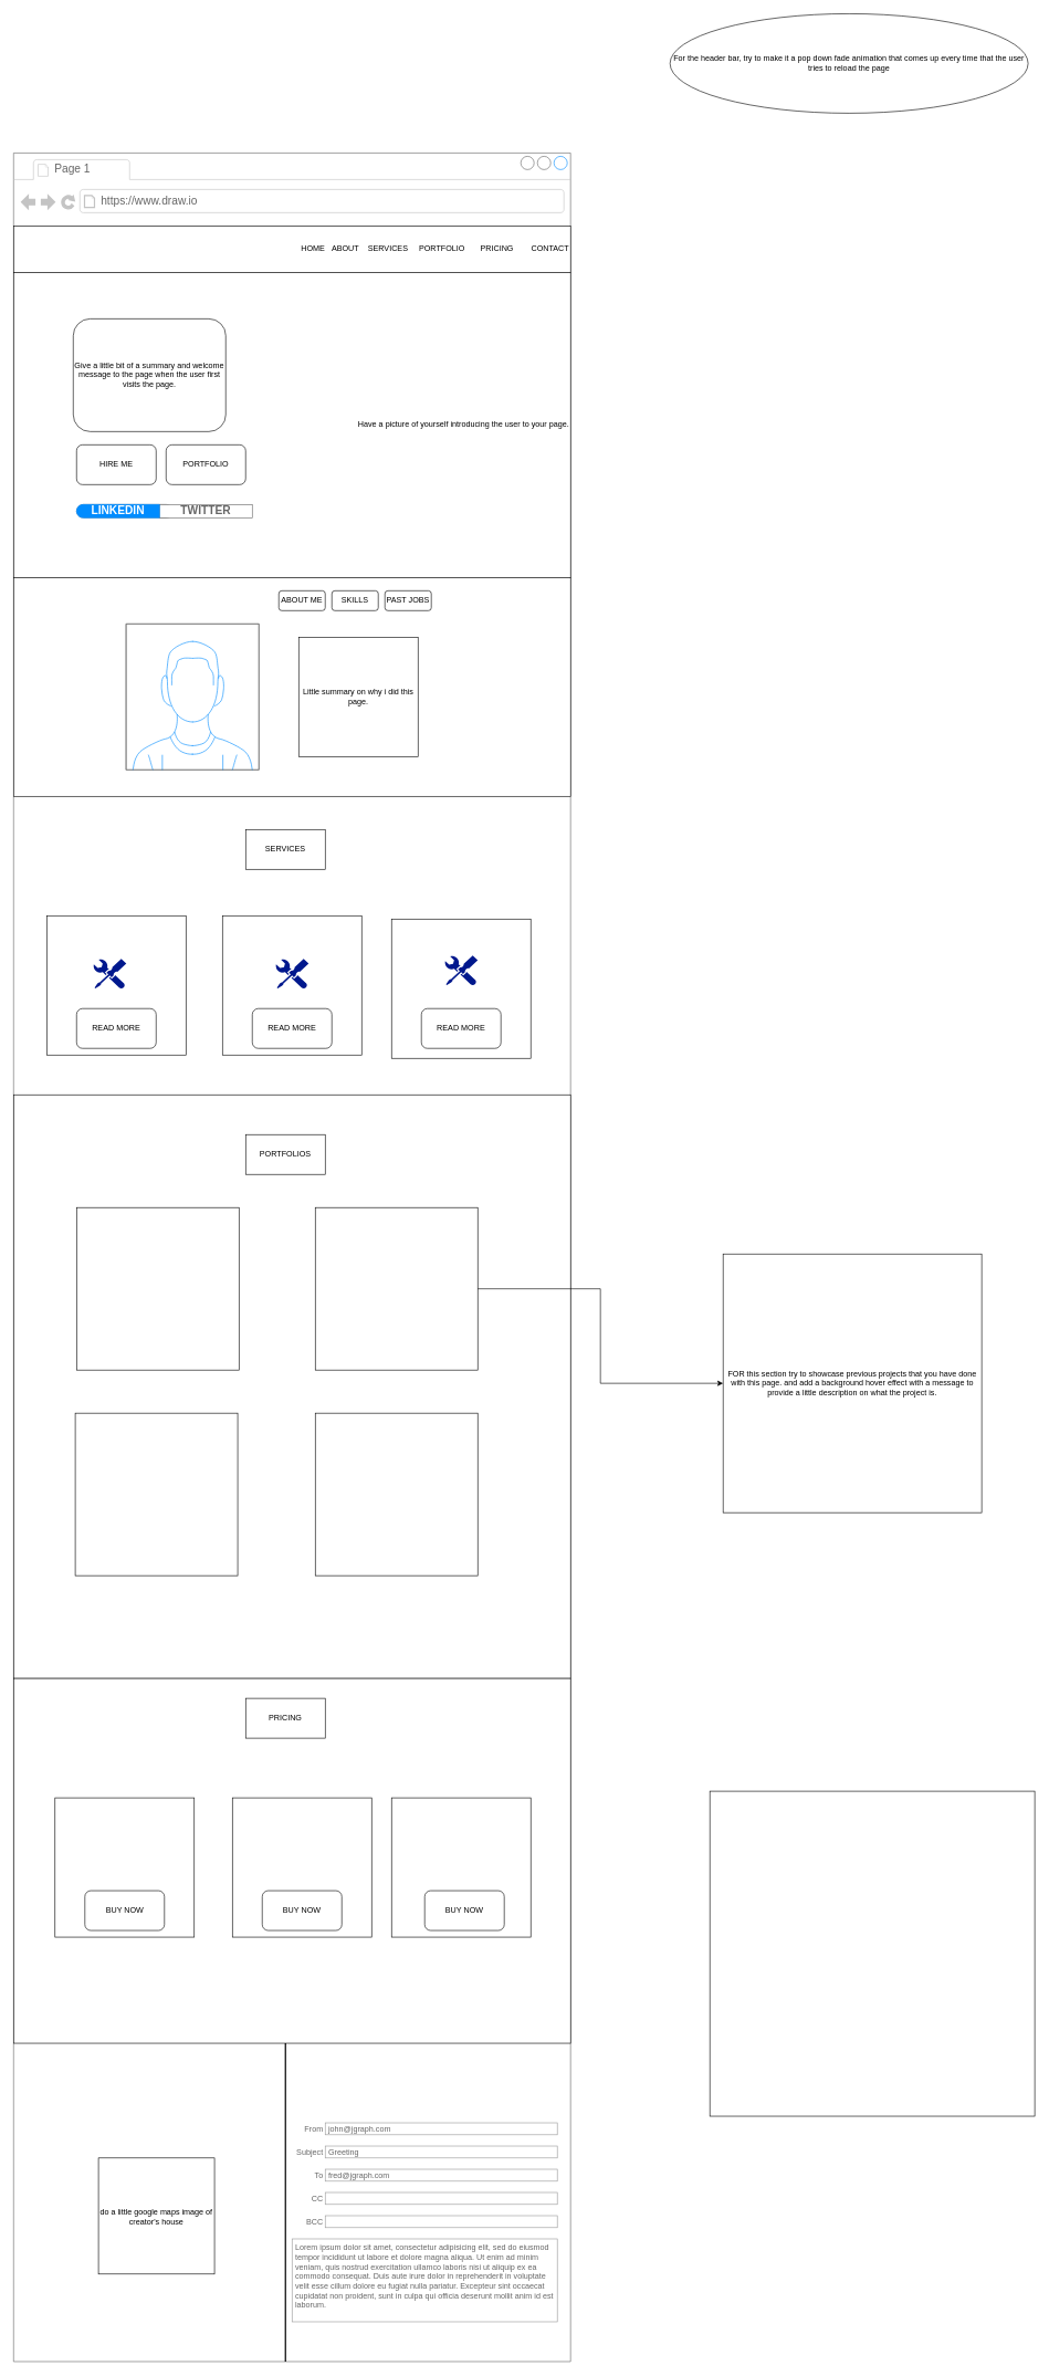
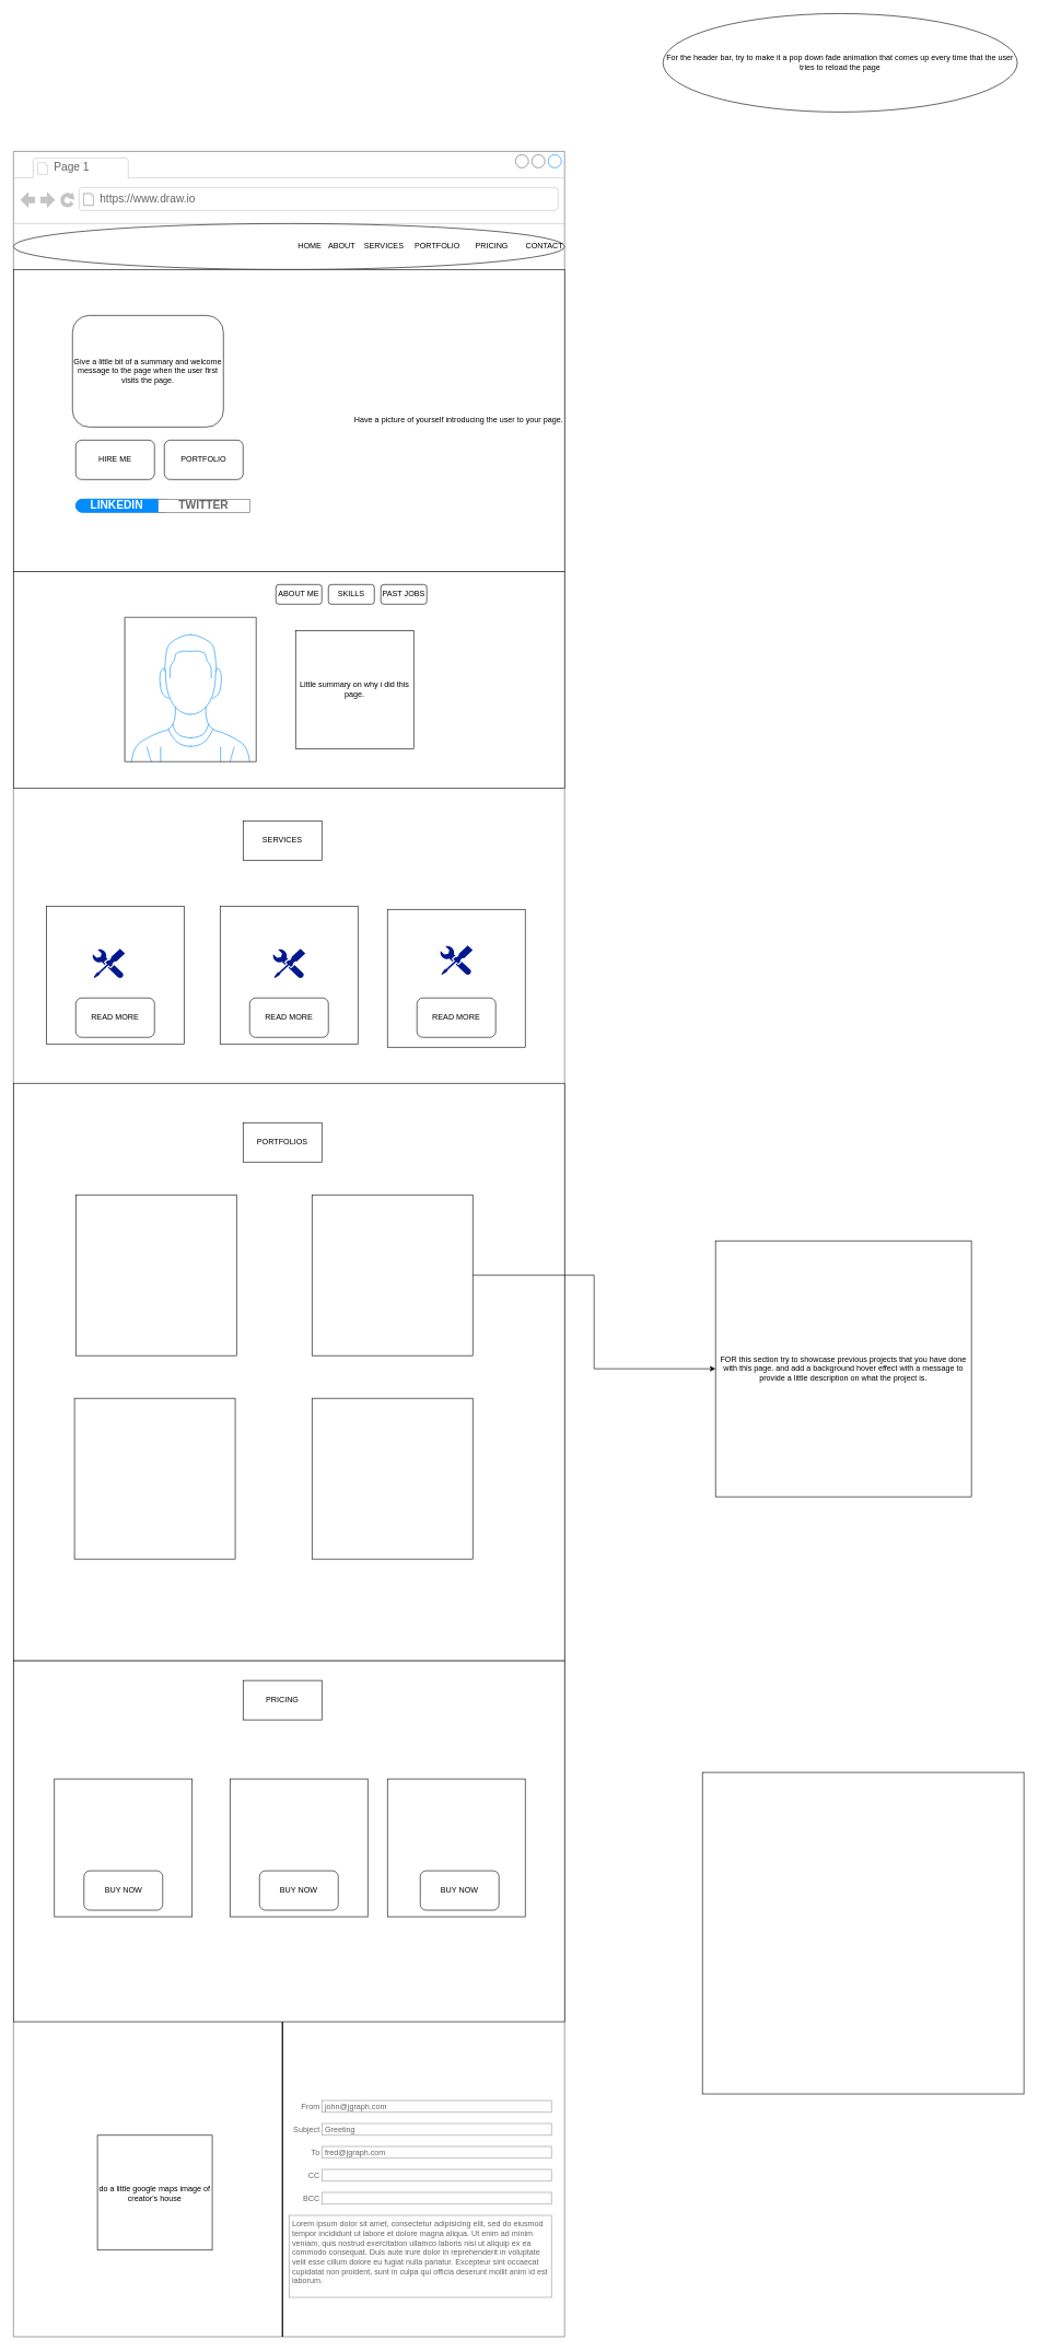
- <mxCell id="5" value="HOME&amp;nbsp; &amp;nbsp;ABOUT&amp;nbsp; &amp;nbsp; SERVICES&amp;nbsp; &amp;nbsp; &amp;nbsp;PORTFOLIO&amp;nbsp; &amp;nbsp; &amp;nbsp; &amp;nbsp;PRICING&amp;nbsp; &amp;nbsp; &amp;nbsp; &amp;nbsp; CONTACT" style="rounded=0;whiteSpace=wrap;html=1;align=right;" vertex="1" parent="2"><mxGeometry y="110" width="840" height="70" as="geometry" /></mxCell>
+ <mxCell id="5" value="HOME&amp;nbsp; &amp;nbsp;ABOUT&amp;nbsp; &amp;nbsp; SERVICES&amp;nbsp; &amp;nbsp; &amp;nbsp;PORTFOLIO&amp;nbsp; &amp;nbsp; &amp;nbsp; &amp;nbsp;PRICING&amp;nbsp; &amp;nbsp; &amp;nbsp; &amp;nbsp; CONTACT" style="ellipse;whiteSpace=wrap;html=1;align=right;" vertex="1" parent="2"><mxGeometry y="110" width="840" height="70" as="geometry" /></mxCell>
